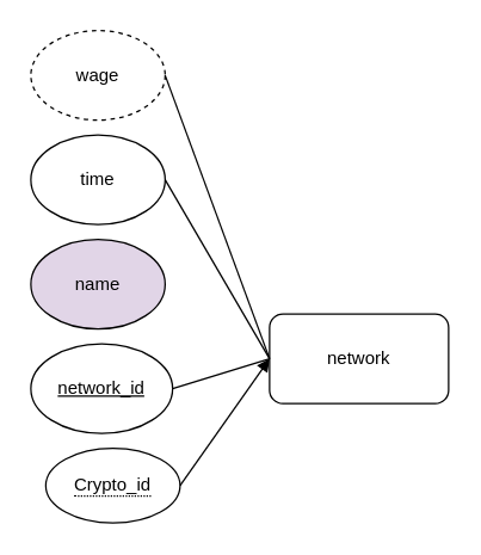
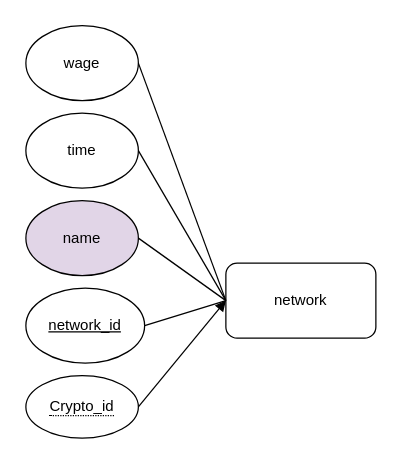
- <mxCell id="9" value="wage" style="ellipse;whiteSpace=wrap;html=1;dashed=1;" vertex="1" parent="1"><mxGeometry x="20" y="20" width="90" height="60" as="geometry" /></mxCell>
+ <mxCell id="9" value="wage" style="ellipse;whiteSpace=wrap;html=1;" vertex="1" parent="1"><mxGeometry x="20" y="20" width="90" height="60" as="geometry" /></mxCell>
+ <mxCell id="6" value="" style="endArrow=none;html=1;rounded=0;exitX=1;exitY=0.5;exitDx=0;exitDy=0;entryX=0;entryY=0.5;entryDx=0;entryDy=0;" parent="1" source="3" target="2" edge="1"><mxGeometry width="50" height="50" relative="1" as="geometry"><mxPoint x="220" y="260" as="sourcePoint" /><mxPoint x="270" y="210" as="targetPoint" /></mxGeometry></mxCell>
- <mxCell id="10" value="&lt;span style=&quot;border-bottom: 1px dotted&quot;&gt;Crypto_id&lt;/span&gt;" style="ellipse;whiteSpace=wrap;html=1;align=center;" vertex="1" parent="1"><mxGeometry x="30" y="300" width="90" height="50" as="geometry" /></mxCell>
+ <mxCell id="10" value="&lt;span style=&quot;border-bottom: 1px dotted&quot;&gt;Crypto_id&lt;/span&gt;" style="ellipse;whiteSpace=wrap;html=1;align=center;" vertex="1" parent="1"><mxGeometry x="20" y="300" width="90" height="50" as="geometry" /></mxCell>
